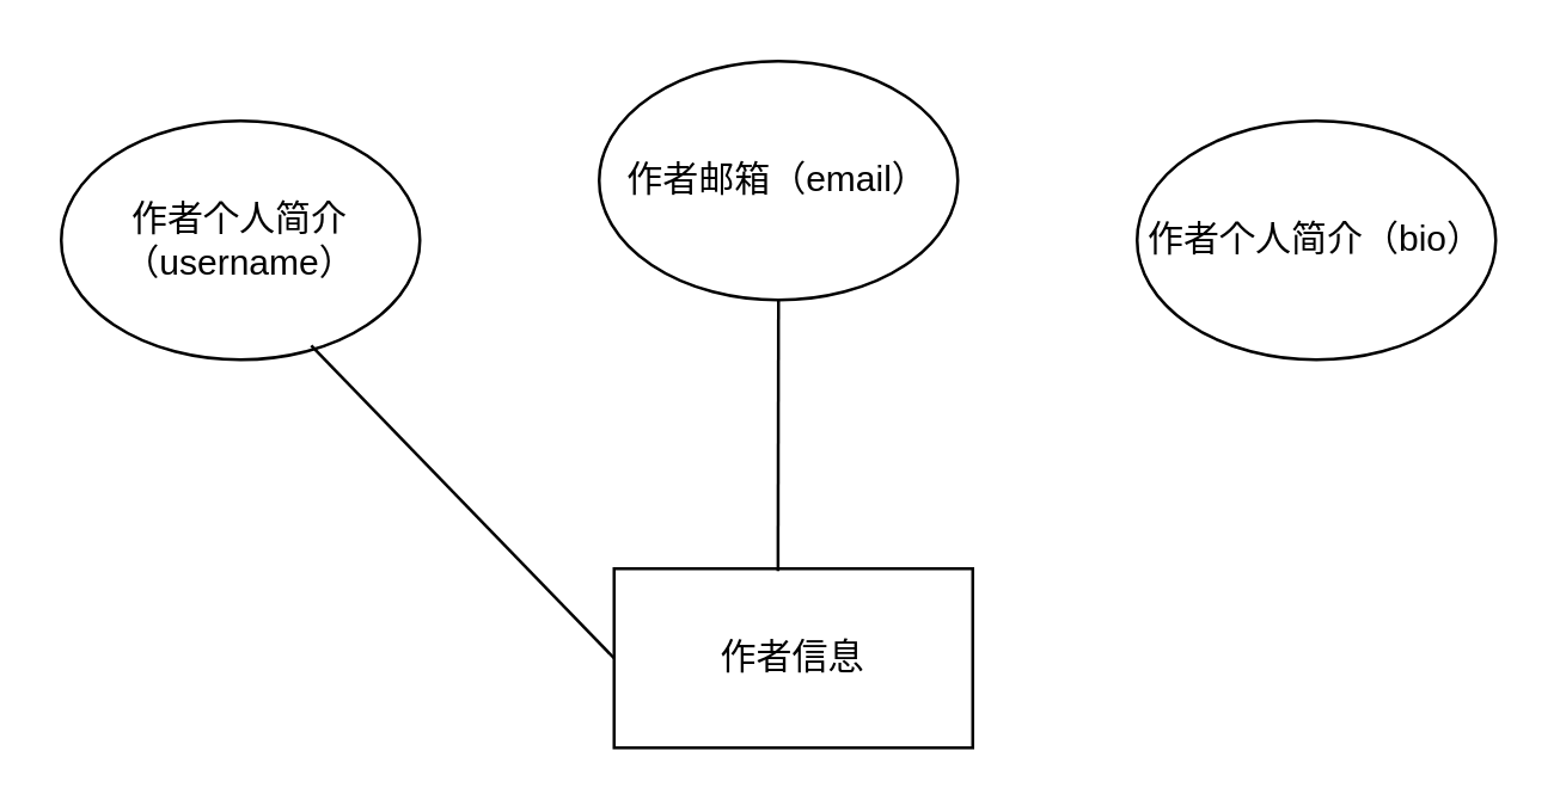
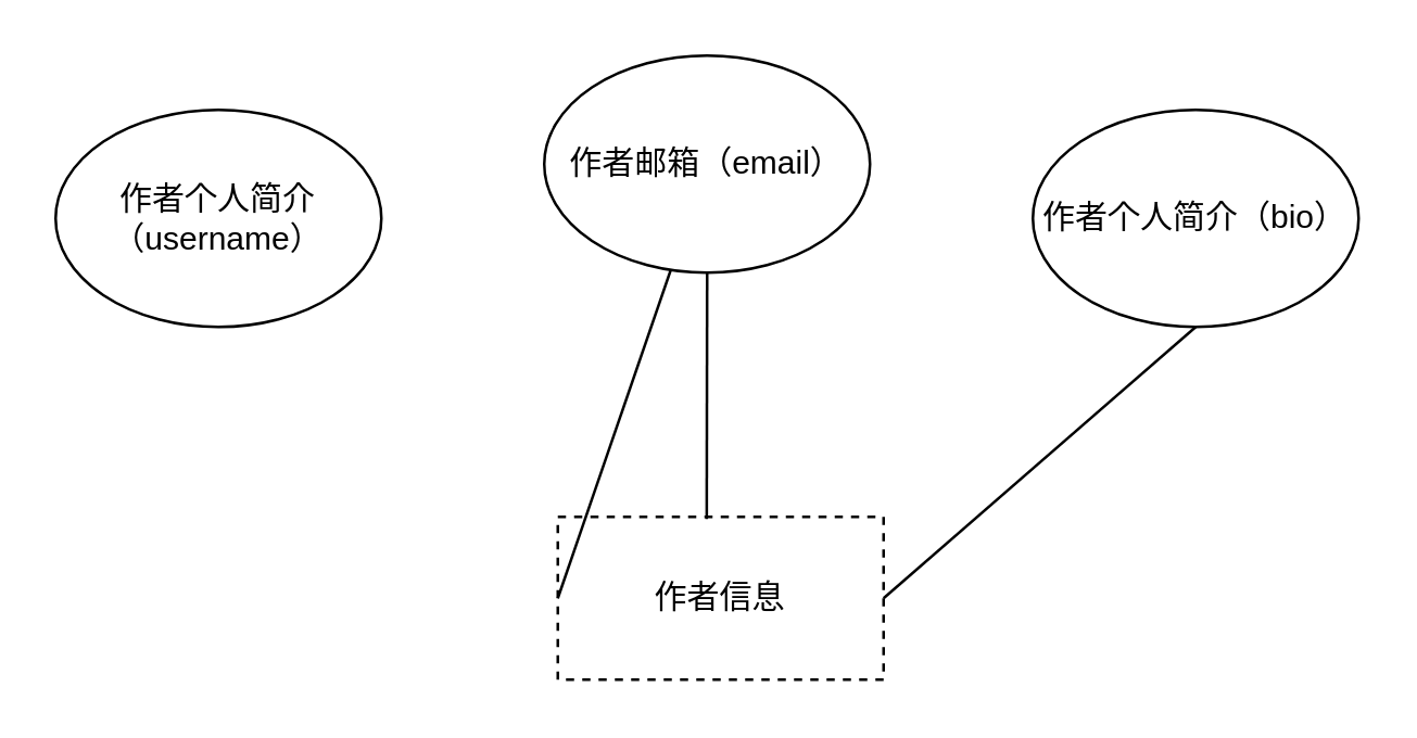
- <mxCell id="6" value="" style="endArrow=none;html=1;rounded=0;entryX=0.697;entryY=0.941;entryDx=0;entryDy=0;entryPerimeter=0;exitX=0;exitY=0.5;exitDx=0;exitDy=0;" parent="1" source="2" target="3" edge="1"><mxGeometry width="50" height="50" relative="1" as="geometry"><mxPoint x="200" y="220" as="sourcePoint" /><mxPoint x="-10" y="180" as="targetPoint" /></mxGeometry></mxCell>
+ <mxCell id="6" value="" style="endArrow=none;html=1;rounded=0;exitX=0;exitY=0.5;exitDx=0;exitDy=0;" parent="1" source="2" target="4" edge="1"><mxGeometry width="50" height="50" relative="1" as="geometry"><mxPoint x="200" y="220" as="sourcePoint" /><mxPoint x="-10" y="180" as="targetPoint" /></mxGeometry></mxCell>
+ <mxCell id="7" value="" style="endArrow=none;html=1;rounded=0;exitX=1;exitY=0.5;exitDx=0;exitDy=0;entryX=0.5;entryY=1;entryDx=0;entryDy=0;" parent="1" source="2" target="5" edge="1"><mxGeometry width="50" height="50" relative="1" as="geometry"><mxPoint x="380" y="230" as="sourcePoint" /><mxPoint x="430" y="180" as="targetPoint" /></mxGeometry></mxCell>
- <mxCell id="2" value="作者信息" style="rounded=0;whiteSpace=wrap;html=1;" parent="1" vertex="1"><mxGeometry x="205" y="190" width="120" height="60" as="geometry" /></mxCell>
+ <mxCell id="2" value="作者信息" style="rounded=0;whiteSpace=wrap;html=1;dashed=1;" parent="1" vertex="1"><mxGeometry x="205" y="190" width="120" height="60" as="geometry" /></mxCell>
